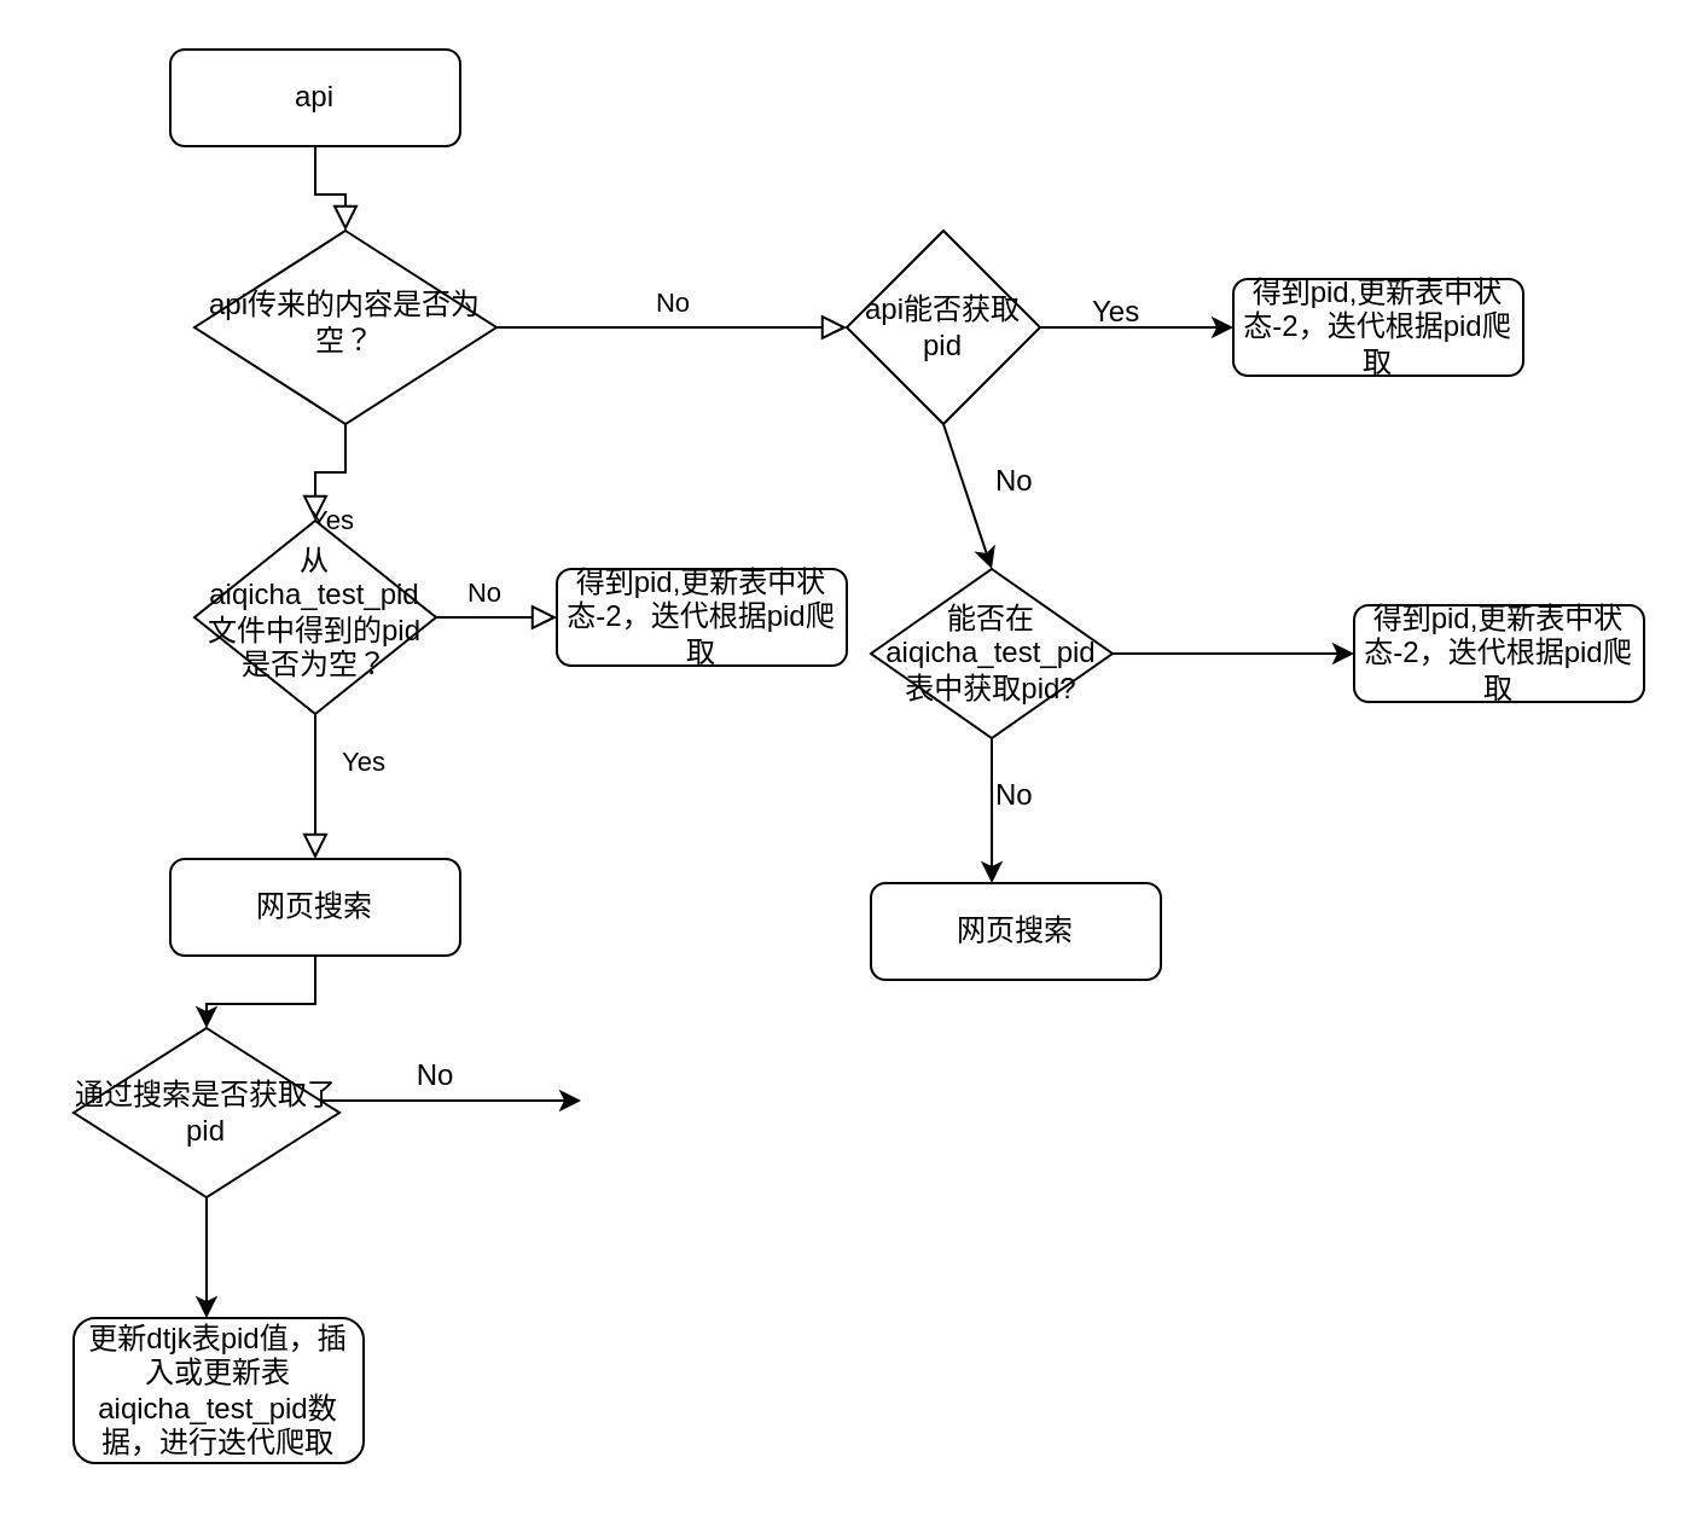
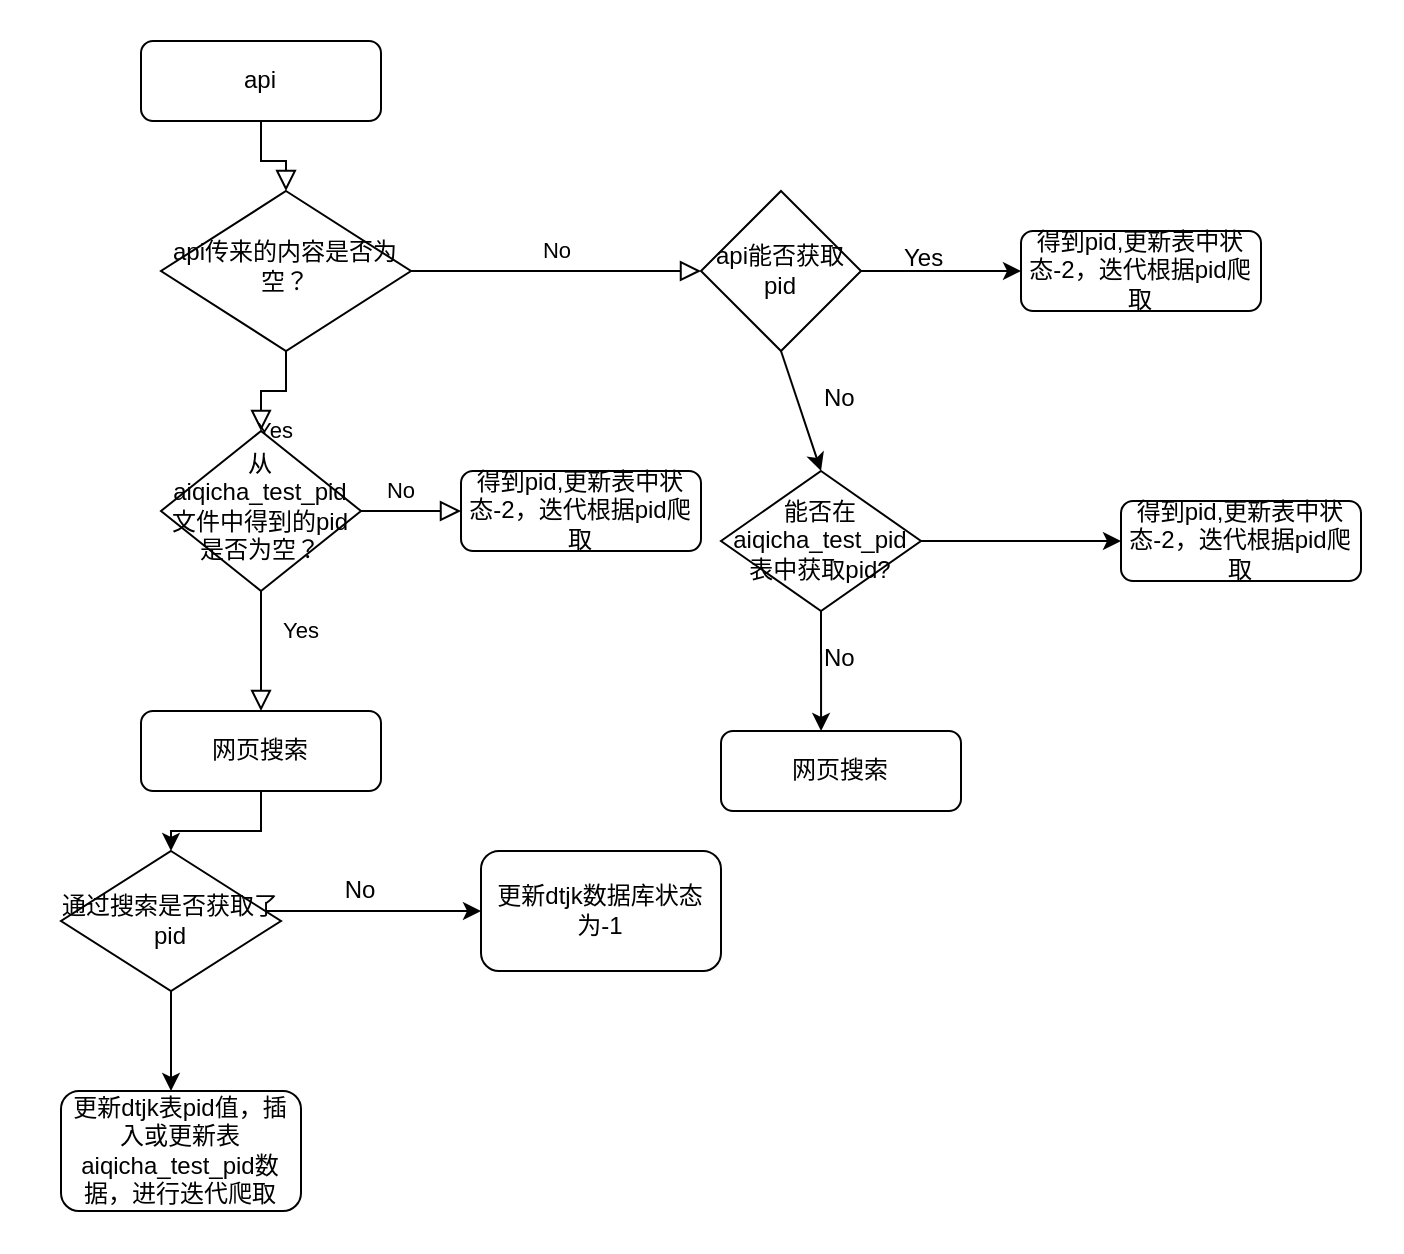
+ <mxCell id="34" value="更新dtjk数据库状态为-1" style="rounded=1;whiteSpace=wrap;html=1;" vertex="1" parent="1"><mxGeometry x="240" y="425" width="120" height="60" as="geometry" /></mxCell>
